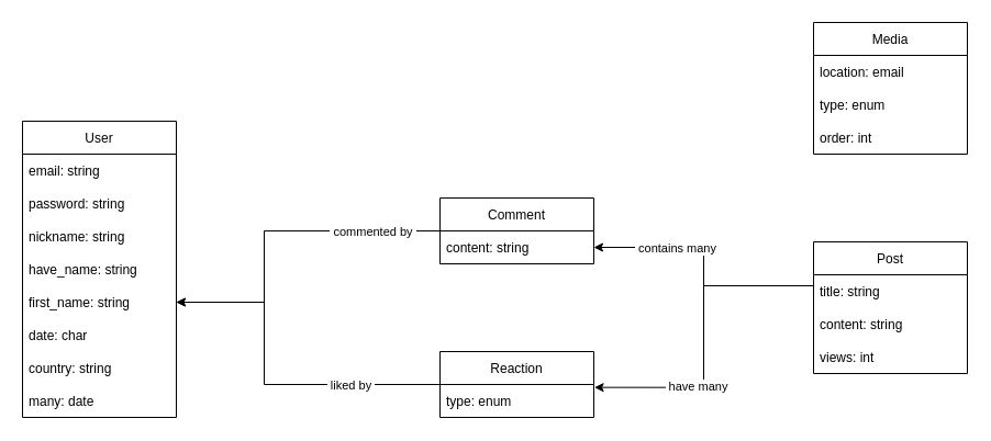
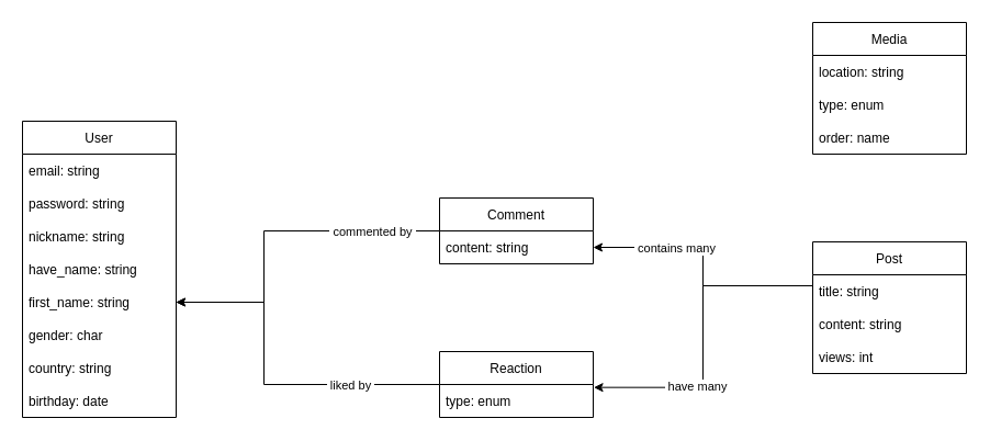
- <mxCell id="26" value="location: email" style="text;strokeColor=none;fillColor=none;align=left;verticalAlign=middle;spacingLeft=4;spacingRight=4;overflow=hidden;points=[[0,0.5],[1,0.5]];portConstraint=eastwest;rotatable=0;" vertex="1" parent="25"><mxGeometry y="30" width="140" height="30" as="geometry" /></mxCell>
+ <mxCell id="26" value="location: string" style="text;strokeColor=none;fillColor=none;align=left;verticalAlign=middle;spacingLeft=4;spacingRight=4;overflow=hidden;points=[[0,0.5],[1,0.5]];portConstraint=eastwest;rotatable=0;" vertex="1" parent="25"><mxGeometry y="30" width="140" height="30" as="geometry" /></mxCell>
- <mxCell id="28" value="order: int" style="text;strokeColor=none;fillColor=none;align=left;verticalAlign=middle;spacingLeft=4;spacingRight=4;overflow=hidden;points=[[0,0.5],[1,0.5]];portConstraint=eastwest;rotatable=0;" vertex="1" parent="25"><mxGeometry y="90" width="140" height="30" as="geometry" /></mxCell>
+ <mxCell id="28" value="order: name" style="text;strokeColor=none;fillColor=none;align=left;verticalAlign=middle;spacingLeft=4;spacingRight=4;overflow=hidden;points=[[0,0.5],[1,0.5]];portConstraint=eastwest;rotatable=0;" vertex="1" parent="25"><mxGeometry y="90" width="140" height="30" as="geometry" /></mxCell>
- <mxCell id="14" value="date: char" style="text;strokeColor=none;fillColor=none;align=left;verticalAlign=middle;spacingLeft=4;spacingRight=4;overflow=hidden;points=[[0,0.5],[1,0.5]];portConstraint=eastwest;rotatable=0;" vertex="1" parent="8"><mxGeometry y="180" width="140" height="30" as="geometry" /></mxCell>
+ <mxCell id="14" value="gender: char" style="text;strokeColor=none;fillColor=none;align=left;verticalAlign=middle;spacingLeft=4;spacingRight=4;overflow=hidden;points=[[0,0.5],[1,0.5]];portConstraint=eastwest;rotatable=0;" vertex="1" parent="8"><mxGeometry y="180" width="140" height="30" as="geometry" /></mxCell>
- <mxCell id="16" value="many: date" style="text;strokeColor=none;fillColor=none;align=left;verticalAlign=middle;spacingLeft=4;spacingRight=4;overflow=hidden;points=[[0,0.5],[1,0.5]];portConstraint=eastwest;rotatable=0;" vertex="1" parent="8"><mxGeometry y="240" width="140" height="30" as="geometry" /></mxCell>
+ <mxCell id="16" value="birthday: date" style="text;strokeColor=none;fillColor=none;align=left;verticalAlign=middle;spacingLeft=4;spacingRight=4;overflow=hidden;points=[[0,0.5],[1,0.5]];portConstraint=eastwest;rotatable=0;" vertex="1" parent="8"><mxGeometry y="240" width="140" height="30" as="geometry" /></mxCell>
